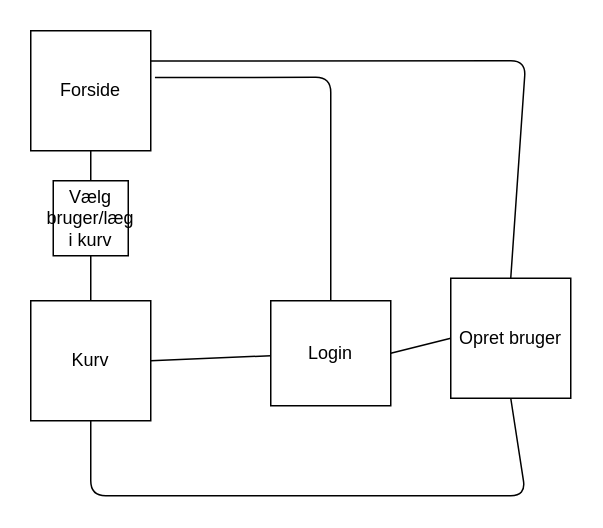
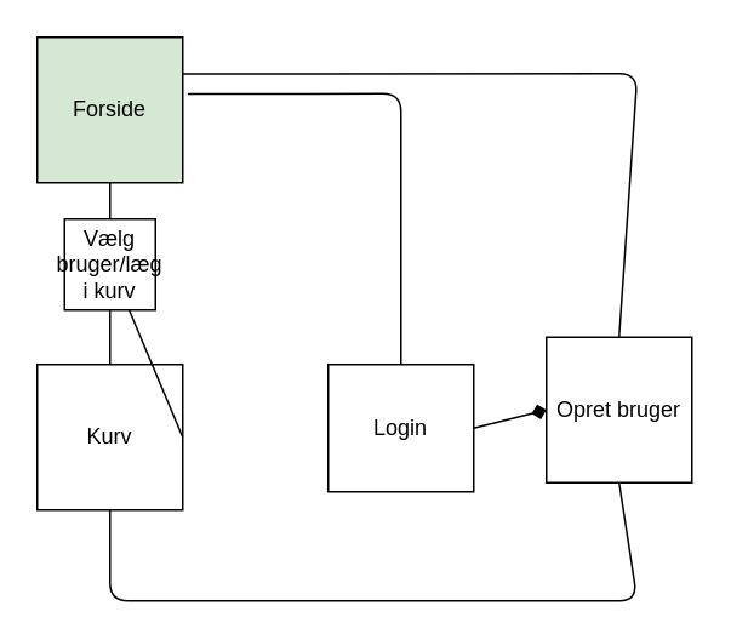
- <mxCell id="2" value="Forside" style="whiteSpace=wrap;html=1;aspect=fixed;" parent="1" vertex="1"><mxGeometry x="20" y="20" width="80" height="80" as="geometry" /></mxCell>
+ <mxCell id="2" value="Forside" style="whiteSpace=wrap;html=1;aspect=fixed;fillColor=#d5e8d4;" parent="1" vertex="1"><mxGeometry x="20" y="20" width="80" height="80" as="geometry" /></mxCell>
- <mxCell id="13" value="" style="endArrow=none;html=1;entryX=0;entryY=0.5;entryDx=0;entryDy=0;exitX=1;exitY=0.5;exitDx=0;exitDy=0;" edge="1" parent="1" source="3" target="5"><mxGeometry width="50" height="50" relative="1" as="geometry"><mxPoint x="270" y="240" as="sourcePoint" /><mxPoint x="300" y="240" as="targetPoint" /></mxGeometry></mxCell>
+ <mxCell id="13" value="" style="endArrow=diamond;html=1;entryX=0;entryY=0.5;entryDx=0;entryDy=0;exitX=1;exitY=0.5;exitDx=0;exitDy=0;" edge="1" parent="1" source="3" target="5"><mxGeometry width="50" height="50" relative="1" as="geometry"><mxPoint x="270" y="240" as="sourcePoint" /><mxPoint x="300" y="240" as="targetPoint" /></mxGeometry></mxCell>
- <mxCell id="11" value="" style="endArrow=none;html=1;exitX=1;exitY=0.5;exitDx=0;exitDy=0;" edge="1" parent="1" source="4" target="3"><mxGeometry width="50" height="50" relative="1" as="geometry"><mxPoint x="110" y="240" as="sourcePoint" /><mxPoint x="120" y="190" as="targetPoint" /></mxGeometry></mxCell>
+ <mxCell id="11" value="" style="endArrow=none;html=1;exitX=1;exitY=0.5;exitDx=0;exitDy=0;" edge="1" parent="1" source="4" target="8"><mxGeometry width="50" height="50" relative="1" as="geometry"><mxPoint x="110" y="240" as="sourcePoint" /><mxPoint x="120" y="190" as="targetPoint" /></mxGeometry></mxCell>
